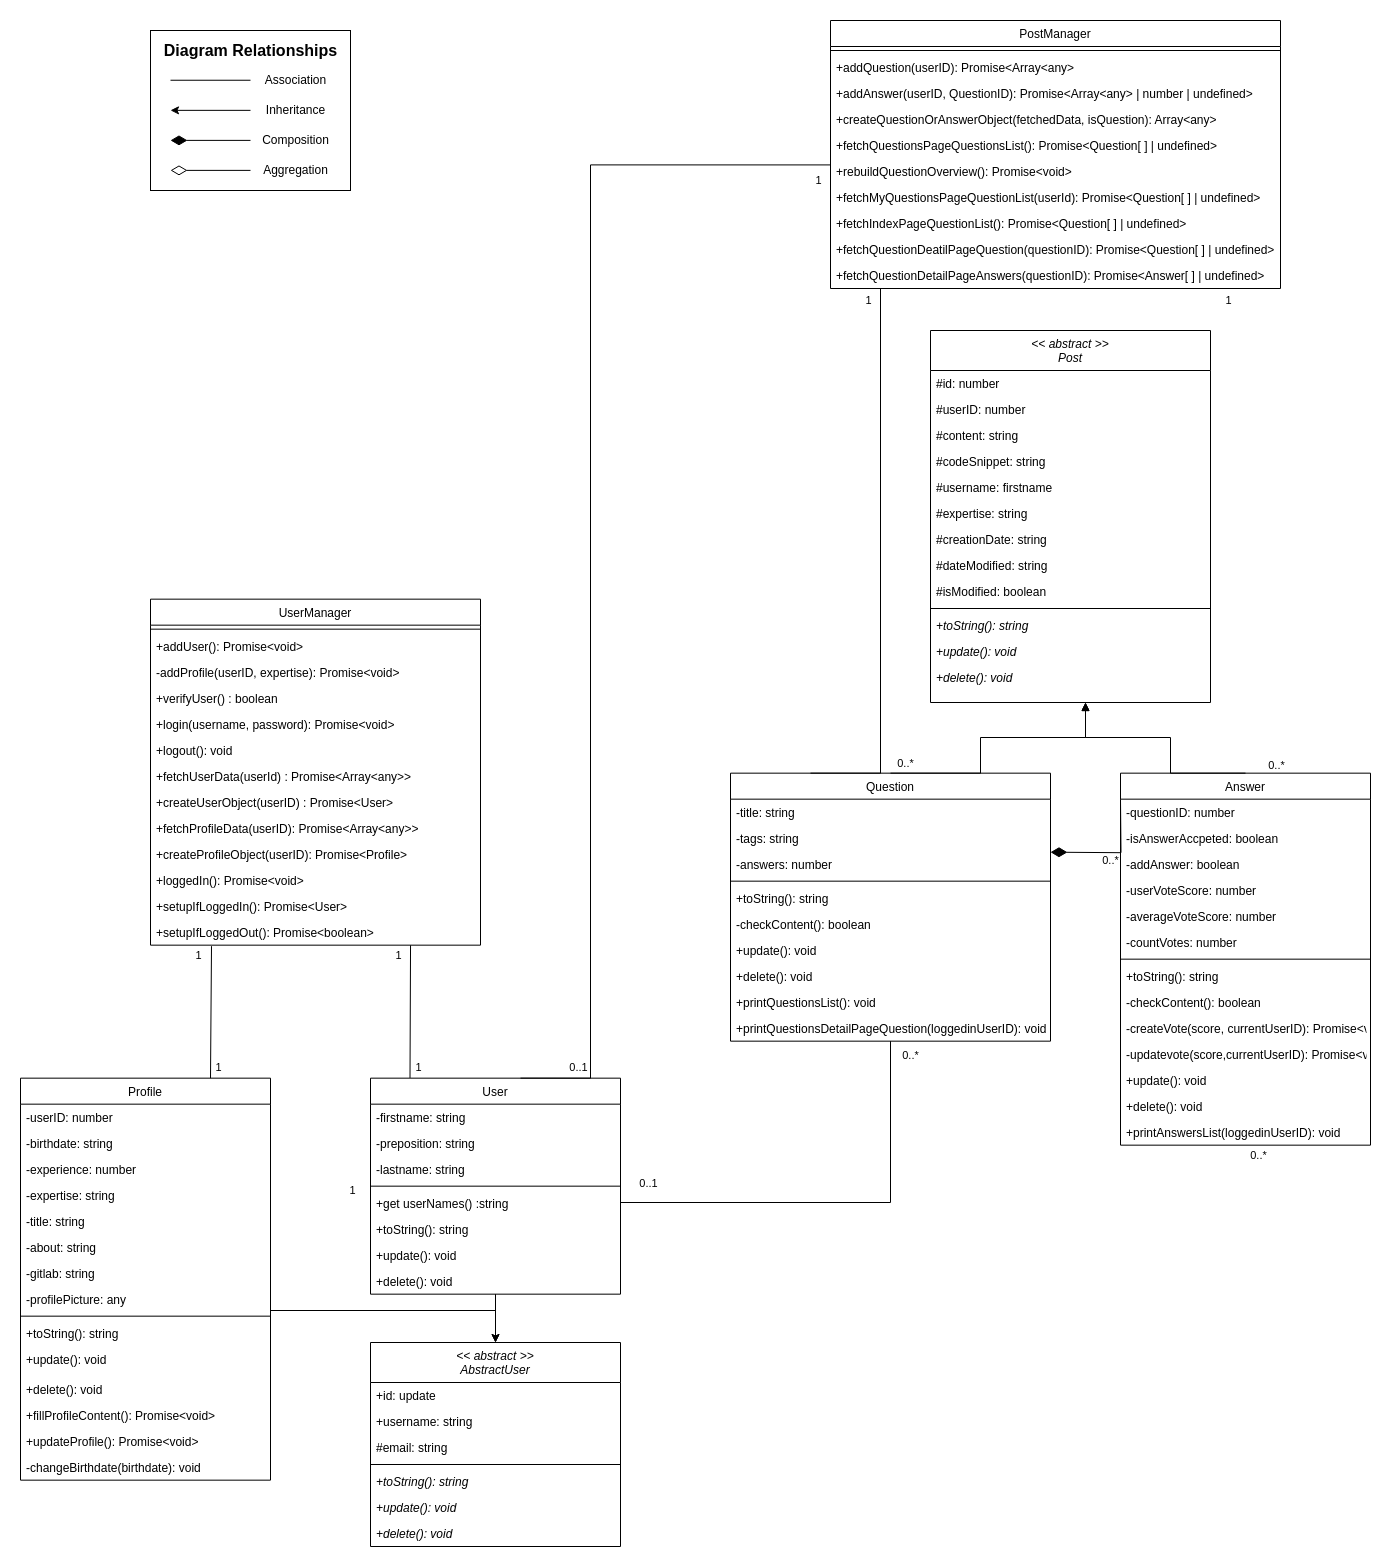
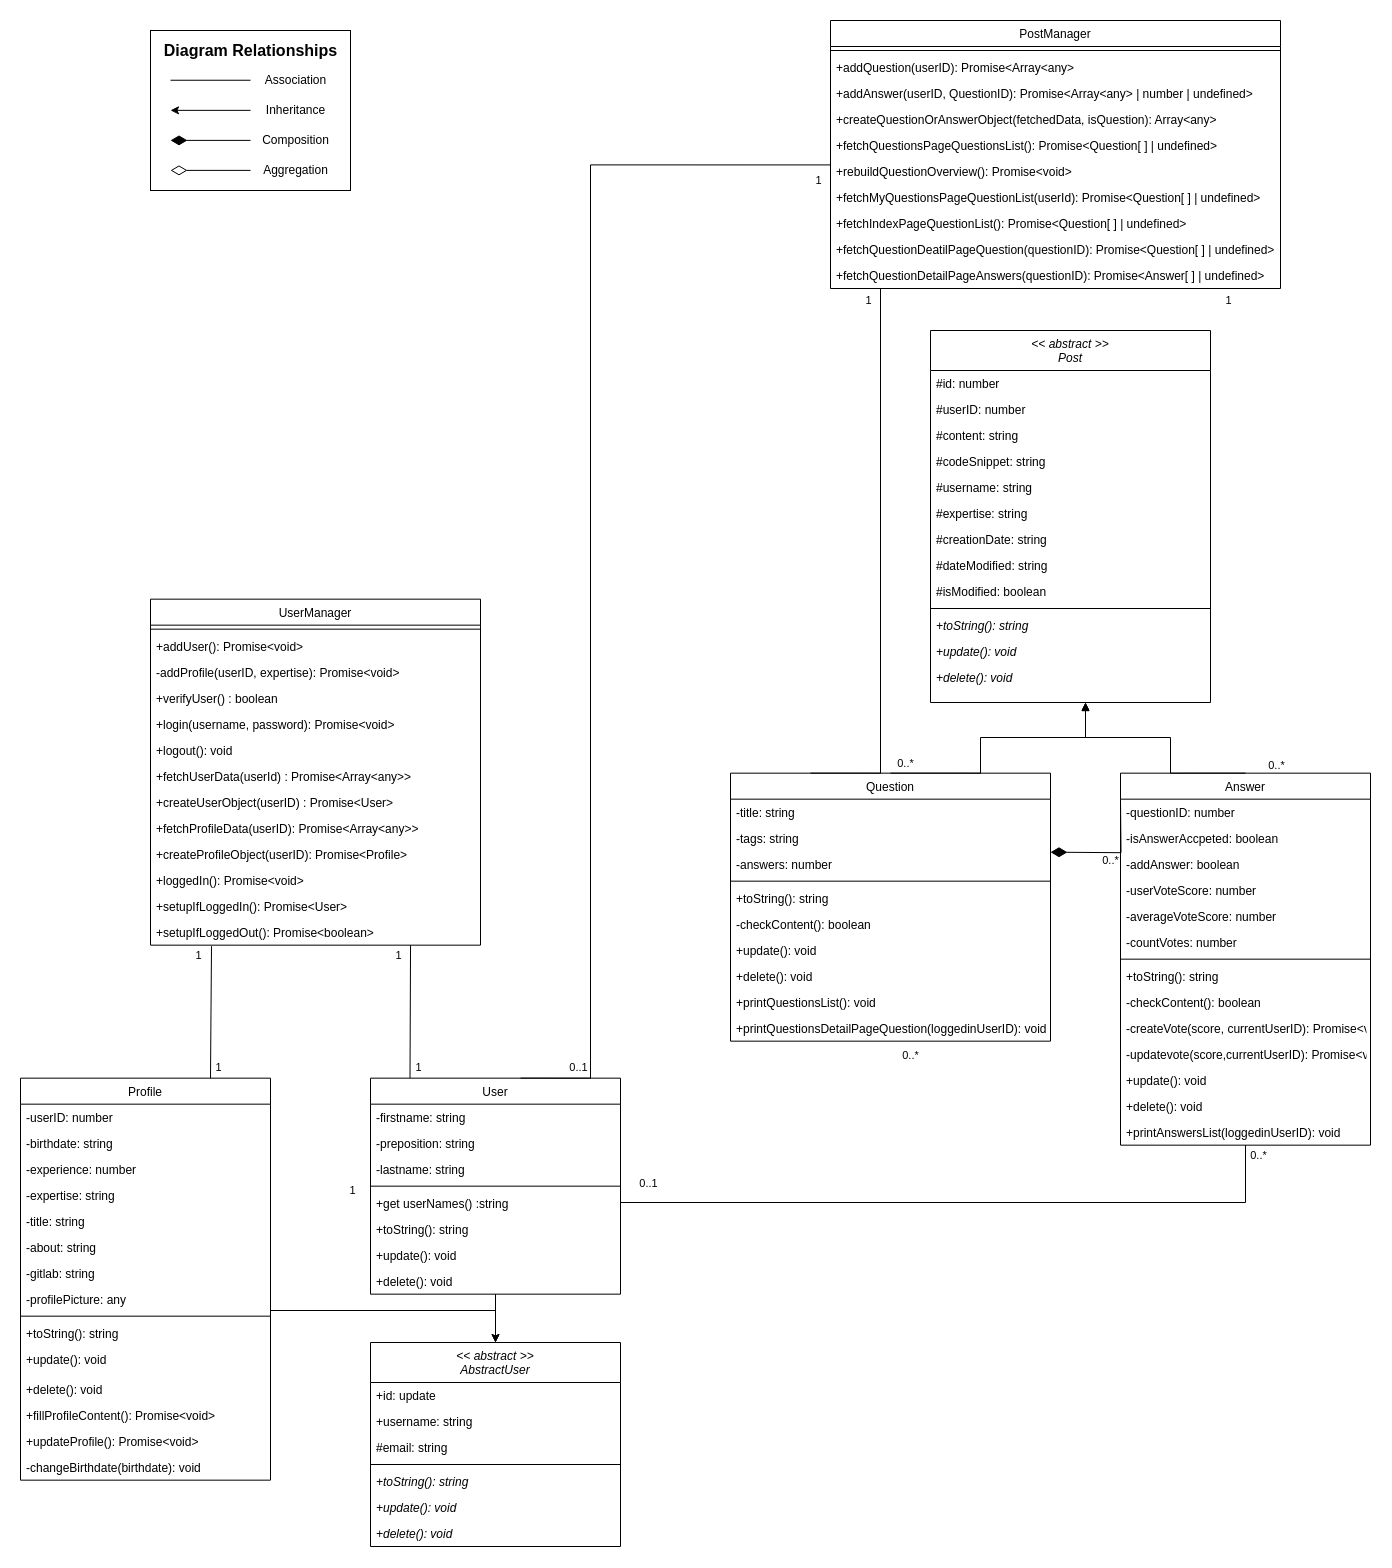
- <mxCell id="69" value="#username: firstname" style="text;align=left;verticalAlign=top;spacingLeft=4;spacingRight=4;overflow=hidden;rotatable=0;points=[[0,0.5],[1,0.5]];portConstraint=eastwest;rounded=0;shadow=0;html=0;" parent="64" vertex="1"><mxGeometry y="144" width="280" height="26" as="geometry" /></mxCell>
+ <mxCell id="69" value="#username: string" style="text;align=left;verticalAlign=top;spacingLeft=4;spacingRight=4;overflow=hidden;rotatable=0;points=[[0,0.5],[1,0.5]];portConstraint=eastwest;rounded=0;shadow=0;html=0;" parent="64" vertex="1"><mxGeometry y="144" width="280" height="26" as="geometry" /></mxCell>
- <mxCell id="2" style="edgeStyle=orthogonalEdgeStyle;rounded=0;orthogonalLoop=1;jettySize=auto;html=1;entryX=0.5;entryY=1;entryDx=0;entryDy=0;endArrow=none;endFill=0;" parent="1" source="5" target="15" edge="1"><mxGeometry relative="1" as="geometry"><mxPoint x="760" y="1242" as="targetPoint" /><Array as="points"><mxPoint x="890" y="1202" /></Array></mxGeometry></mxCell>
+ <mxCell id="3" style="edgeStyle=orthogonalEdgeStyle;rounded=0;orthogonalLoop=1;jettySize=auto;html=1;entryX=0.5;entryY=1;entryDx=0;entryDy=0;endArrow=none;endFill=0;" parent="1" source="5" target="26" edge="1"><mxGeometry relative="1" as="geometry"><Array as="points"><mxPoint x="1245" y="1202" /></Array></mxGeometry></mxCell>
